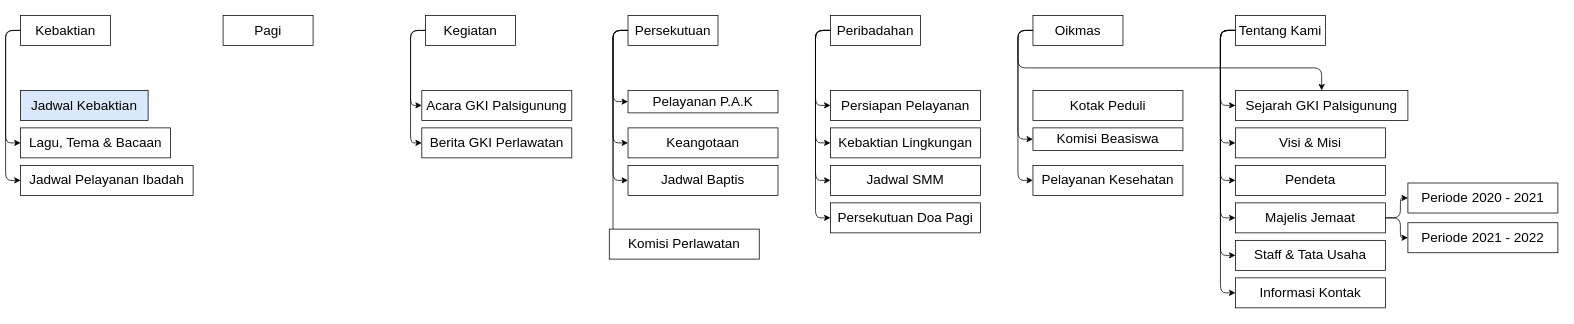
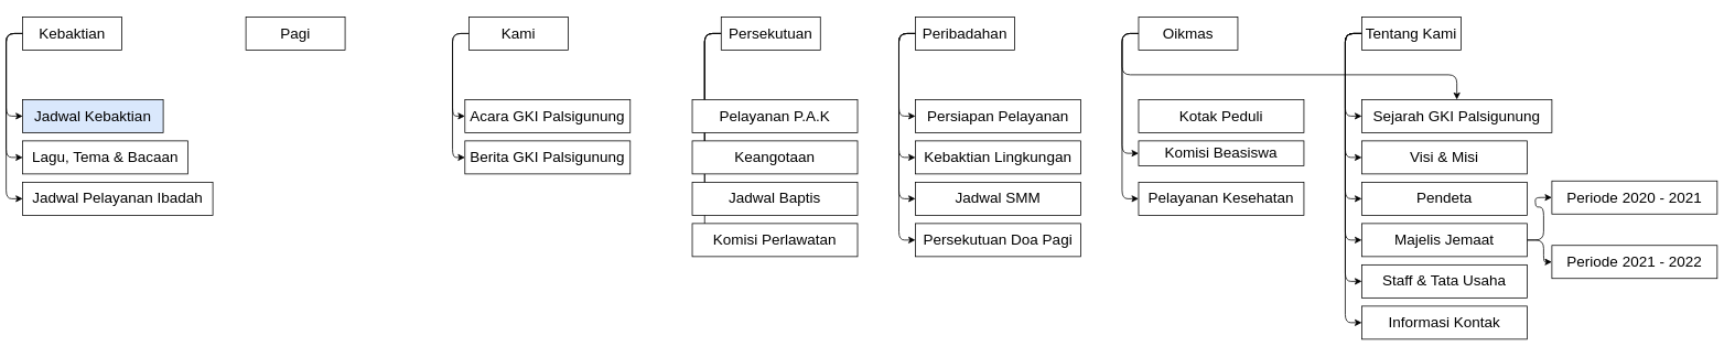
- <mxCell id="9" value="&lt;font style=&quot;font-size: 18px&quot;&gt;Kegiatan&lt;/font&gt;" style="whiteSpace=wrap;html=1;rounded=0;" parent="1" vertex="1"><mxGeometry x="560" y="20" width="120" height="40" as="geometry" /></mxCell>
+ <mxCell id="9" value="&lt;font style=&quot;font-size: 18px&quot;&gt;Kami&lt;/font&gt;" style="whiteSpace=wrap;html=1;rounded=0;" parent="1" vertex="1"><mxGeometry x="560" y="20" width="120" height="40" as="geometry" /></mxCell>
- <mxCell id="14" value="&lt;font style=&quot;font-size: 18px&quot;&gt;Persekutuan&lt;/font&gt;" style="whiteSpace=wrap;html=1;rounded=0;" parent="1" vertex="1"><mxGeometry x="830" y="20" width="120" height="40" as="geometry" /></mxCell>
+ <mxCell id="14" value="&lt;font style=&quot;font-size: 18px&quot;&gt;Persekutuan&lt;/font&gt;" style="whiteSpace=wrap;html=1;rounded=0;" parent="1" vertex="1"><mxGeometry x="865" y="20" width="120" height="40" as="geometry" /></mxCell>
- <mxCell id="36" value="&lt;font style=&quot;font-size: 18px&quot;&gt;Pelayanan P.A.K&lt;/font&gt;" style="whiteSpace=wrap;html=1;rounded=0;" parent="1" vertex="1"><mxGeometry x="830" y="120" width="200" height="30" as="geometry" /></mxCell>
+ <mxCell id="36" value="&lt;font style=&quot;font-size: 18px&quot;&gt;Pelayanan P.A.K&lt;/font&gt;" style="whiteSpace=wrap;html=1;rounded=0;" parent="1" vertex="1"><mxGeometry x="830" y="120" width="200" height="40" as="geometry" /></mxCell>
+ <mxCell id="2" style="edgeStyle=orthogonalEdgeStyle;orthogonalLoop=1;jettySize=auto;html=1;exitX=0;exitY=0.5;exitDx=0;exitDy=0;entryX=0;entryY=0.5;entryDx=0;entryDy=0;fontSize=18;" parent="1" source="5" target="31" edge="1"><mxGeometry relative="1" as="geometry" /></mxCell>
- <mxCell id="35" value="&lt;font style=&quot;font-size: 18px&quot;&gt;Berita GKI Perlawatan&lt;/font&gt;" style="whiteSpace=wrap;html=1;rounded=0;" parent="1" vertex="1"><mxGeometry x="555" y="170" width="200" height="40" as="geometry" /></mxCell>
+ <mxCell id="35" value="&lt;font style=&quot;font-size: 18px&quot;&gt;Berita GKI Palsigunung&lt;/font&gt;" style="whiteSpace=wrap;html=1;rounded=0;" parent="1" vertex="1"><mxGeometry x="555" y="170" width="200" height="40" as="geometry" /></mxCell>
- <mxCell id="55" value="&lt;font style=&quot;font-size: 18px&quot;&gt;Periode 2020 - 2021&lt;/font&gt;" style="whiteSpace=wrap;html=1;rounded=0;" parent="1" vertex="1"><mxGeometry x="1870" y="243.5" width="200" height="40" as="geometry" /></mxCell>
+ <mxCell id="55" value="&lt;font style=&quot;font-size: 18px&quot;&gt;Periode 2020 - 2021&lt;/font&gt;" style="whiteSpace=wrap;html=1;rounded=0;" parent="1" vertex="1"><mxGeometry x="1870" y="218.5" width="200" height="40" as="geometry" /></mxCell>
- <mxCell id="39" value="&lt;font style=&quot;font-size: 18px&quot;&gt;Komisi Perlawatan&lt;/font&gt;" style="whiteSpace=wrap;html=1;rounded=0;" parent="1" vertex="1"><mxGeometry x="805" y="305" width="200" height="40" as="geometry" /></mxCell>
+ <mxCell id="39" value="&lt;font style=&quot;font-size: 18px&quot;&gt;Komisi Perlawatan&lt;/font&gt;" style="whiteSpace=wrap;html=1;rounded=0;" parent="1" vertex="1"><mxGeometry x="830" y="270" width="200" height="40" as="geometry" /></mxCell>
